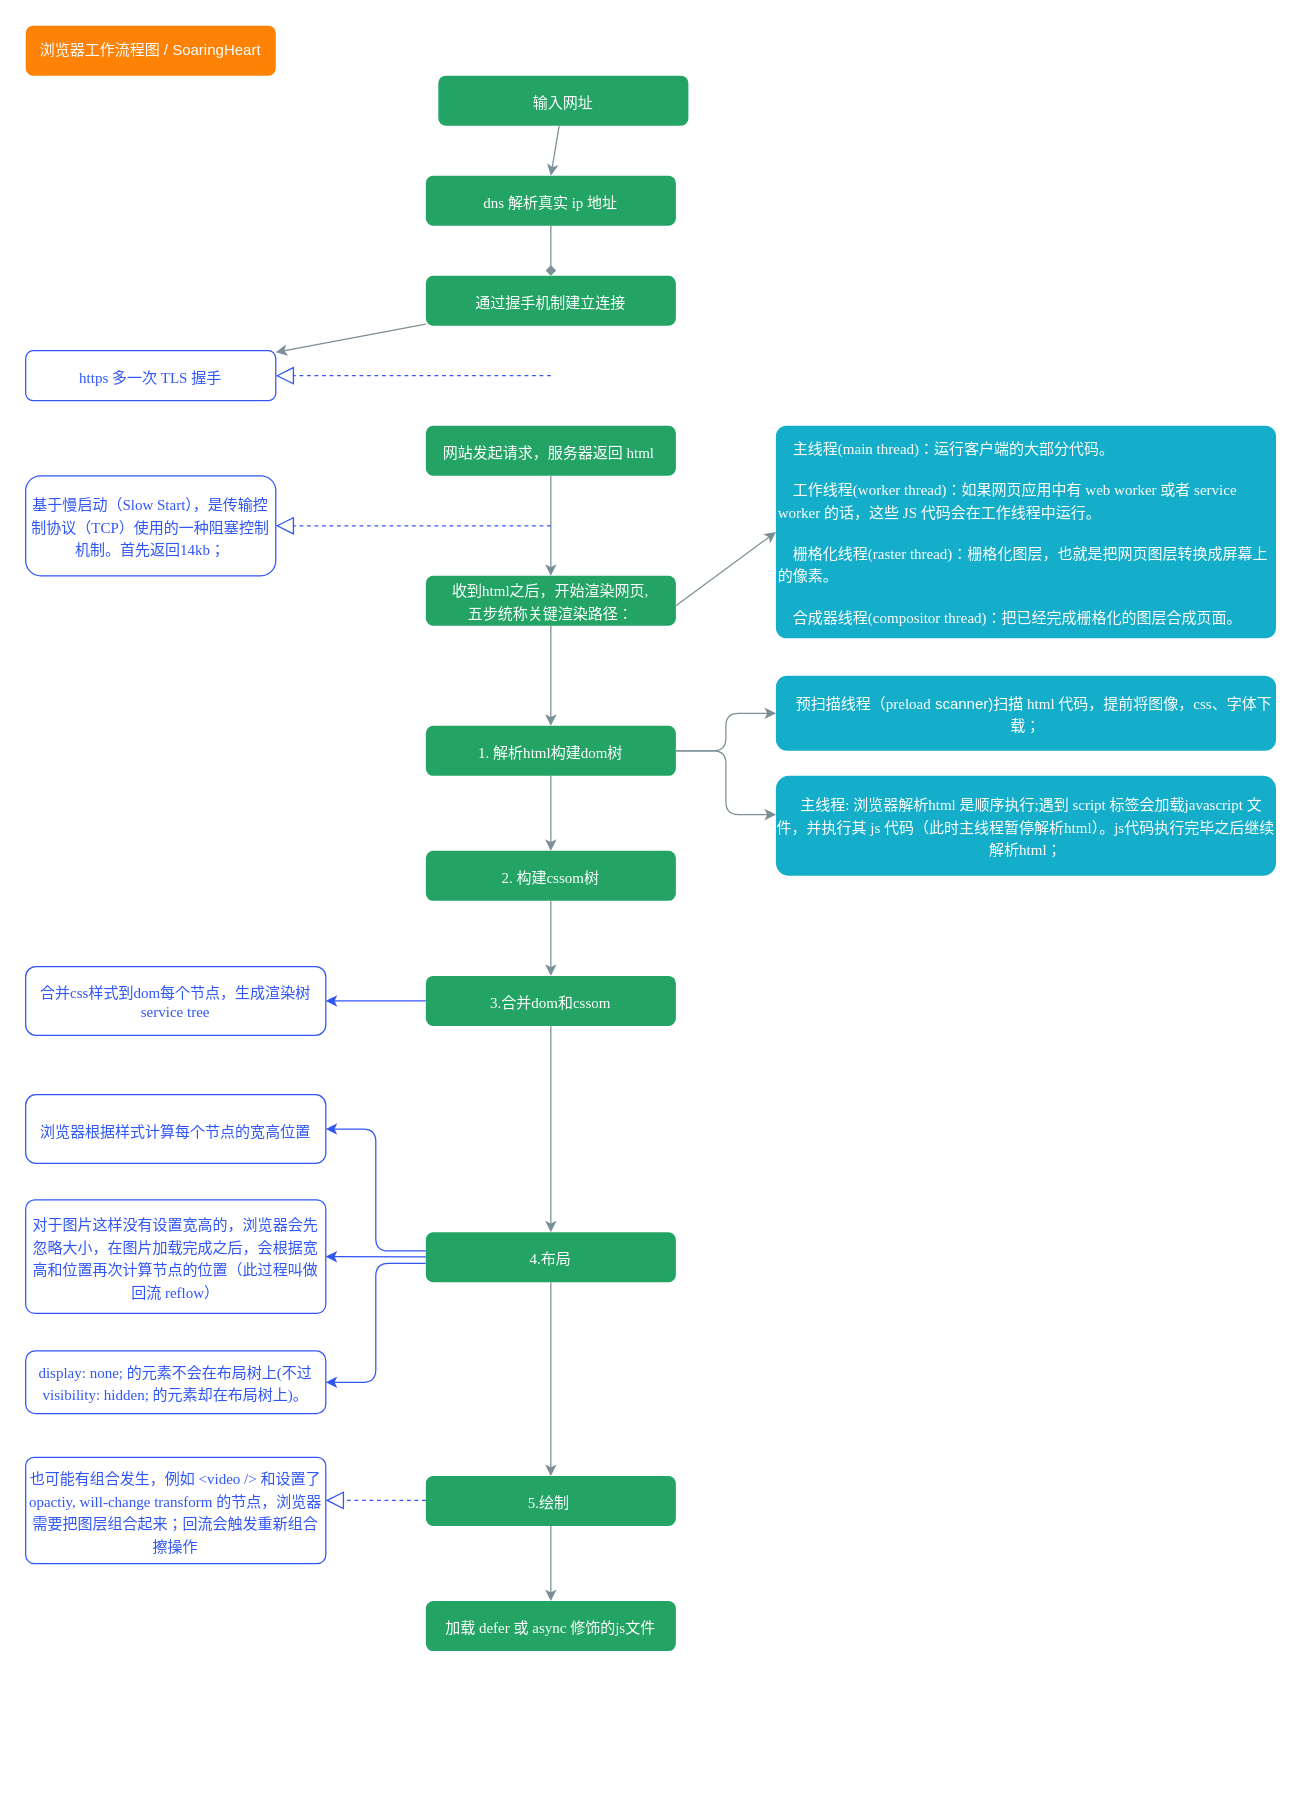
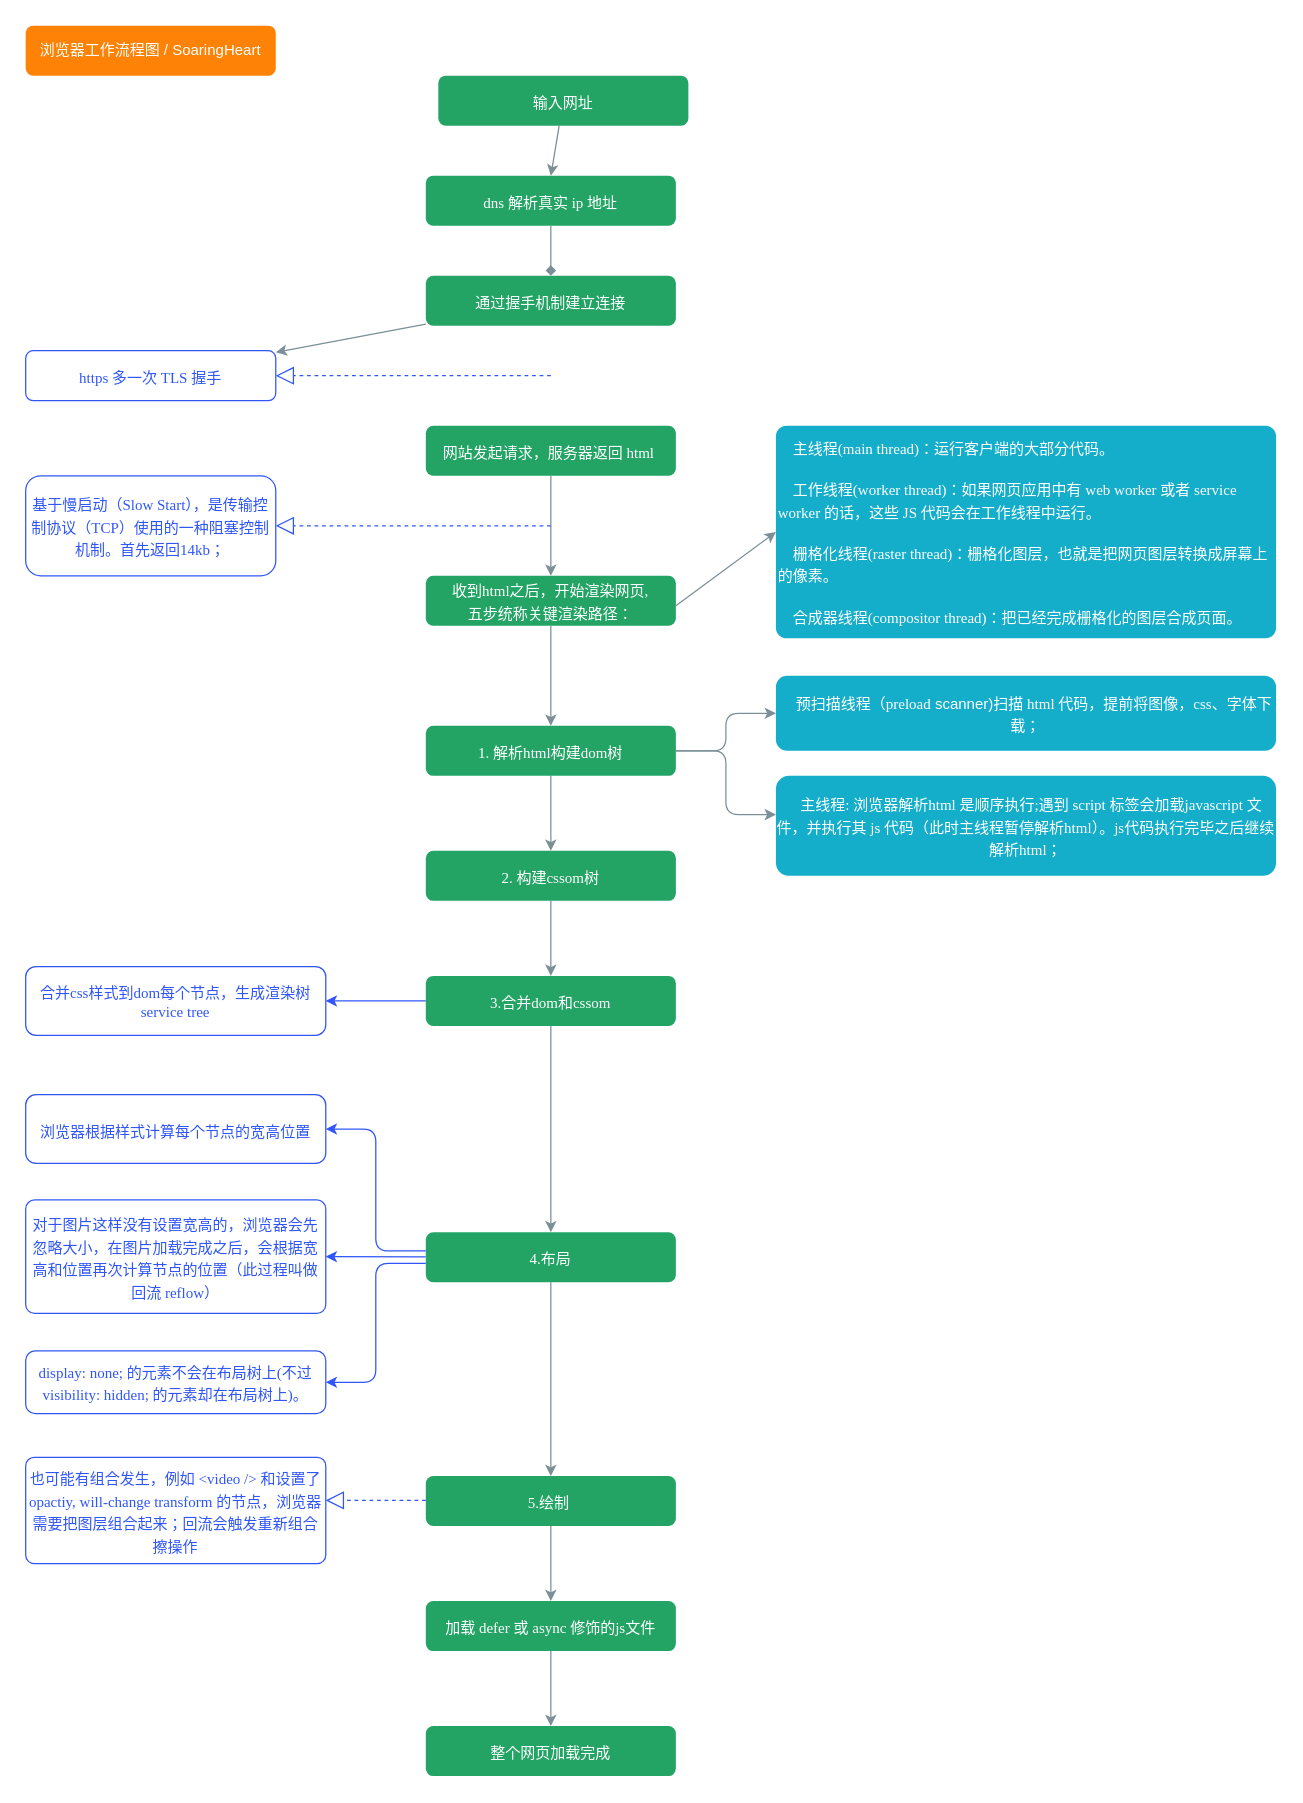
+ <mxCell id="31" style="edgeStyle=none;html=1;entryX=0.5;entryY=0;entryDx=0;entryDy=0;fontColor=#FFFFFF;strokeColor=#7b8f96;" parent="1" source="32" target="33" edge="1"><mxGeometry relative="1" as="geometry" /></mxCell>
+ <mxCell id="33" value="&lt;p class=&quot;p1&quot; style=&quot;margin: 0px ; font-stretch: normal ; line-height: normal ; font-family: &amp;#34;pingfang sc&amp;#34;&quot;&gt;&lt;font color=&quot;#ffffff&quot;&gt;整个网页加载完成&lt;/font&gt;&lt;/p&gt;" style="rounded=1;whiteSpace=wrap;html=1;fillColor=#23a465;fontColor=#ffffff;strokeColor=none;" parent="1" vertex="1"><mxGeometry x="340" y="1380" width="200" height="40" as="geometry" /></mxCell>
